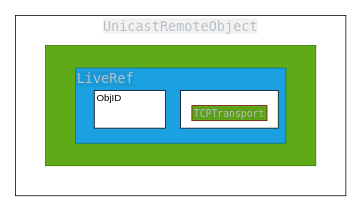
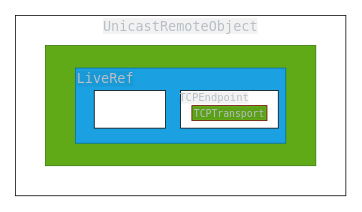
- <mxCell id="9" value="ObjID" style="text;html=1;align=center;verticalAlign=middle;whiteSpace=wrap;rounded=0;fontSize=13;" vertex="1" parent="1"><mxGeometry x="125" y="120" width="40" height="20" as="geometry" /></mxCell>
+ <mxCell id="10" value="&lt;span style=&quot;color: rgb(184, 191, 198); font-family: Monaco, Consolas, &amp;quot;Andale Mono&amp;quot;, &amp;quot;DejaVu Sans Mono&amp;quot;, monospace; orphans: 4; text-align: left; white-space-collapse: preserve; background-color: rgba(0, 0, 0, 0.05);&quot;&gt;TCPEndpoint&lt;/span&gt;" style="text;html=1;align=center;verticalAlign=middle;whiteSpace=wrap;rounded=0;fontSize=14;" vertex="1" parent="1"><mxGeometry x="240" y="120" width="90" height="20" as="geometry" /></mxCell>
